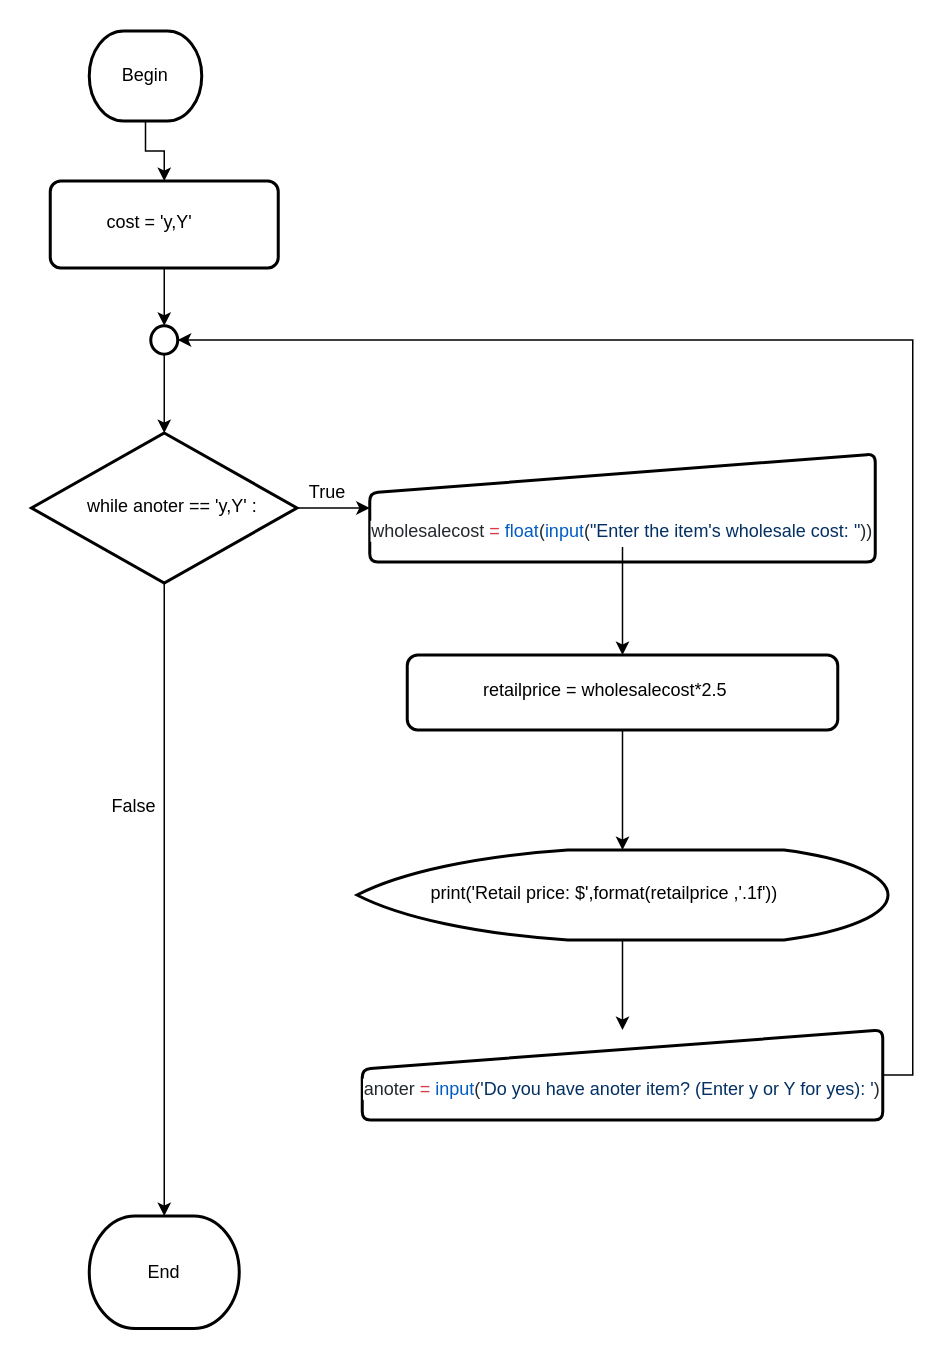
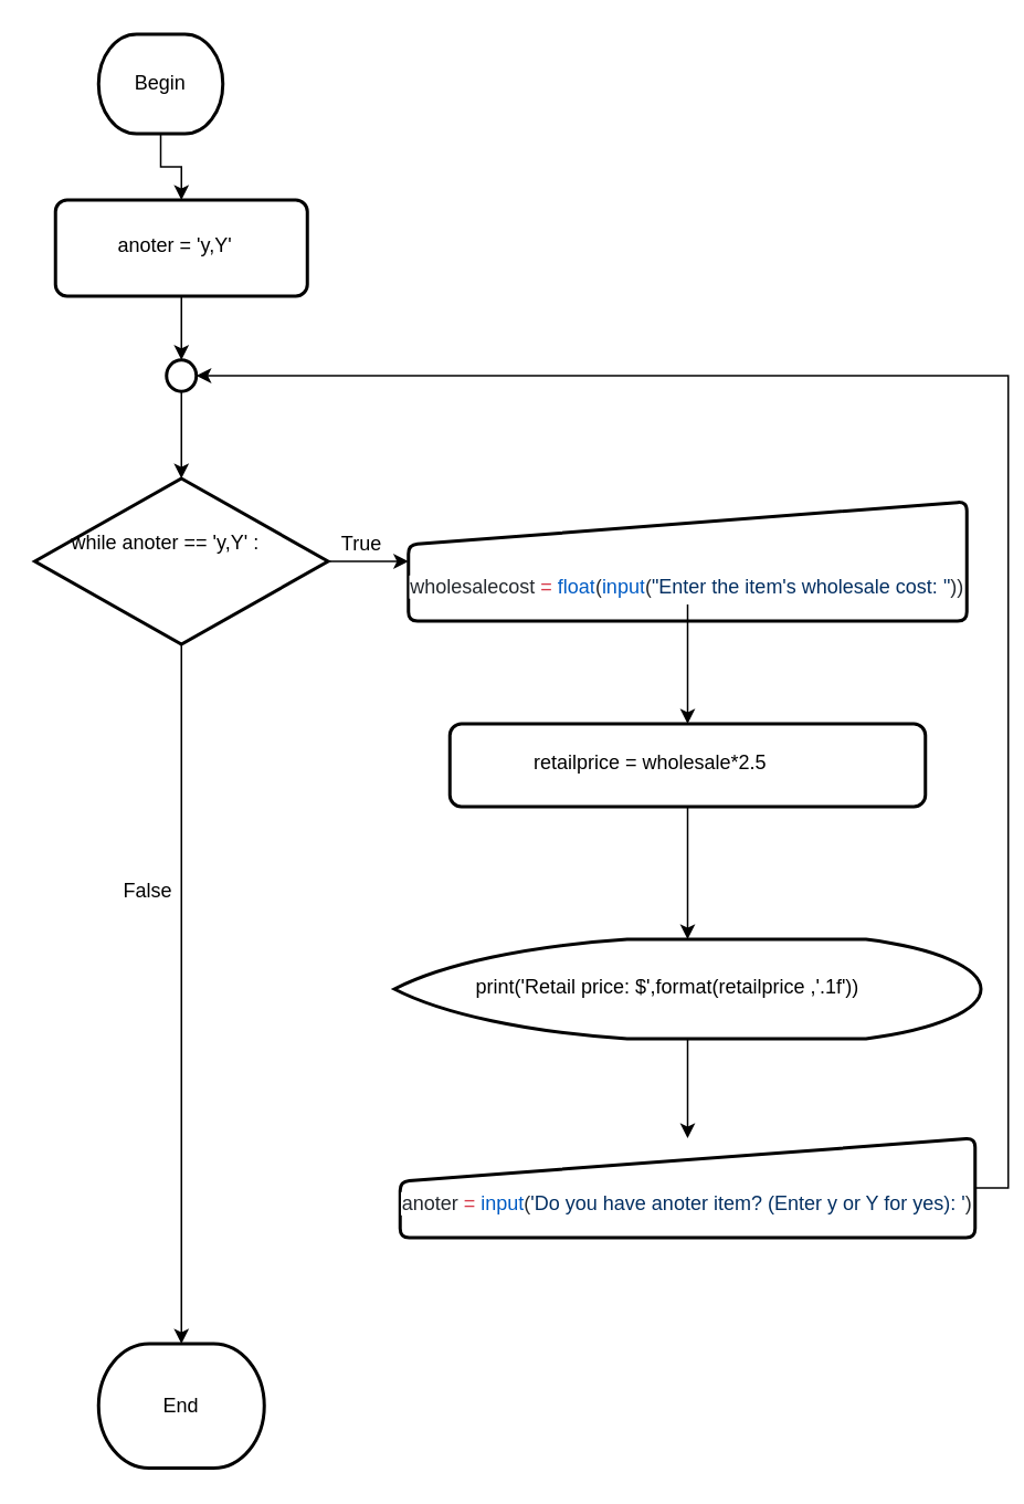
- <mxCell id="15" value="cost = 'y,Y'" style="text;html=1;" vertex="1" parent="1"><mxGeometry x="69" y="134" width="80" height="30" as="geometry" /></mxCell>
+ <mxCell id="15" value="anoter = 'y,Y'" style="text;html=1;" vertex="1" parent="1"><mxGeometry x="69" y="134" width="80" height="30" as="geometry" /></mxCell>
- <mxCell id="19" value="while anoter == 'y,Y' :" style="text;html=1;" vertex="1" parent="1"><mxGeometry x="56" y="323" width="130" height="30" as="geometry" /></mxCell>
+ <mxCell id="19" value="while anoter == 'y,Y' :" style="text;html=1;" vertex="1" parent="1"><mxGeometry x="41" y="313" width="130" height="30" as="geometry" /></mxCell>
- <mxCell id="9" value="retailprice = wholesalecost*2.5" style="text;html=1;" vertex="1" parent="1"><mxGeometry x="319.5" y="446" width="190" height="30" as="geometry" /></mxCell>
+ <mxCell id="9" value="retailprice = wholesale*2.5" style="text;html=1;" vertex="1" parent="1"><mxGeometry x="319.5" y="446" width="190" height="30" as="geometry" /></mxCell>
